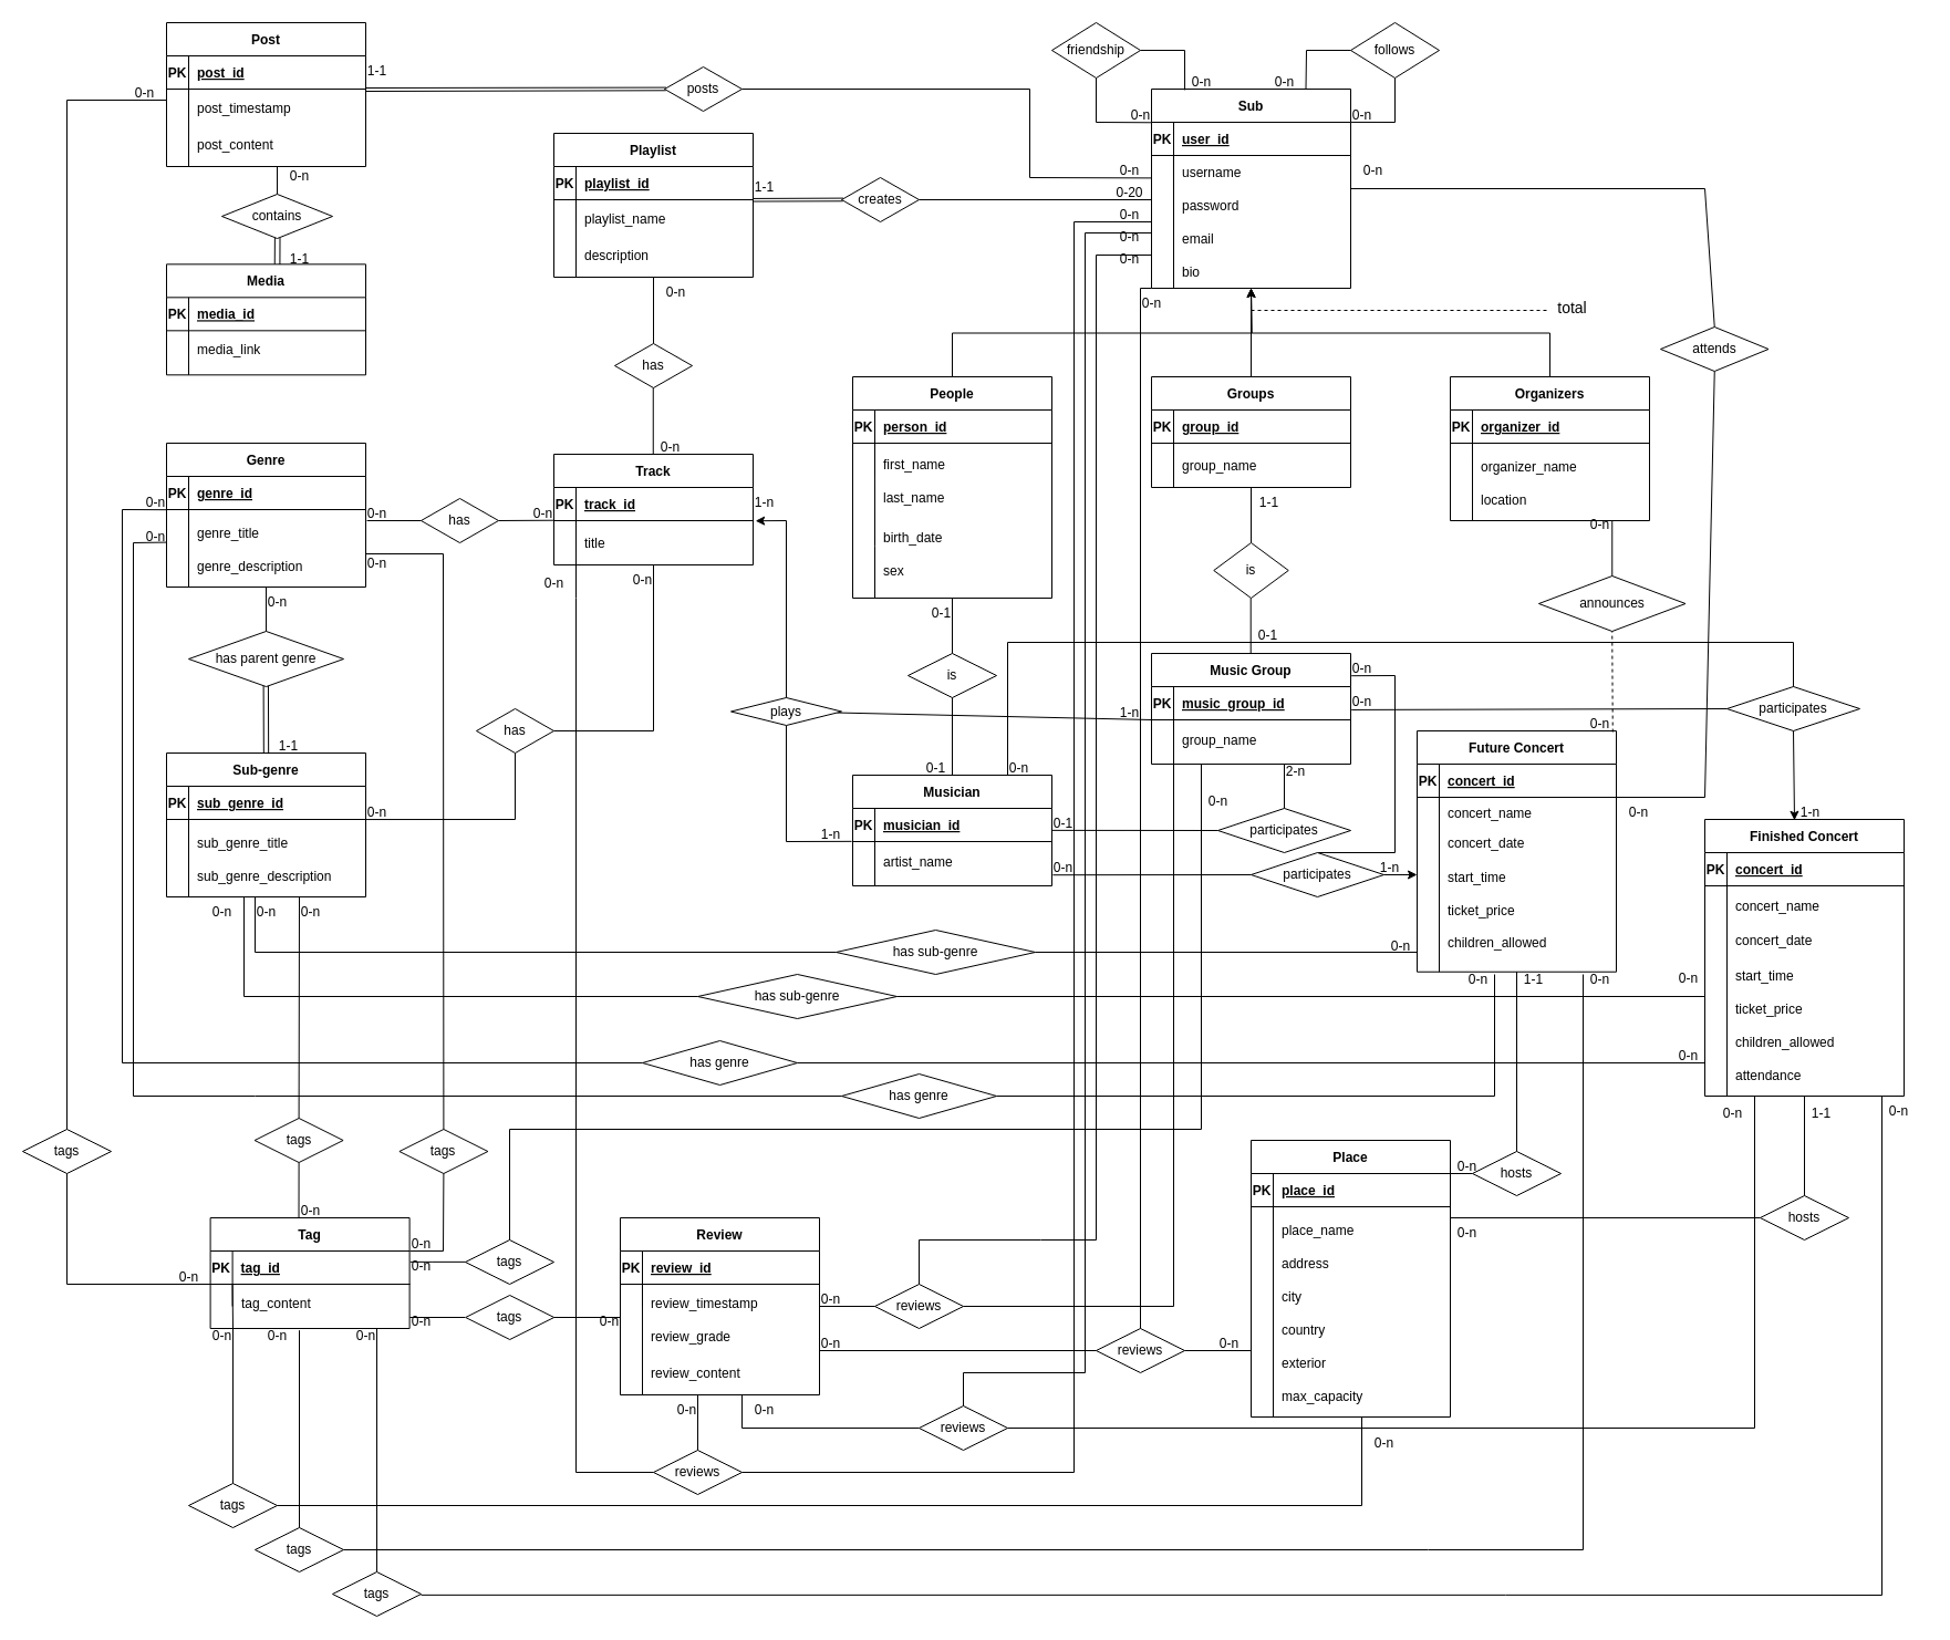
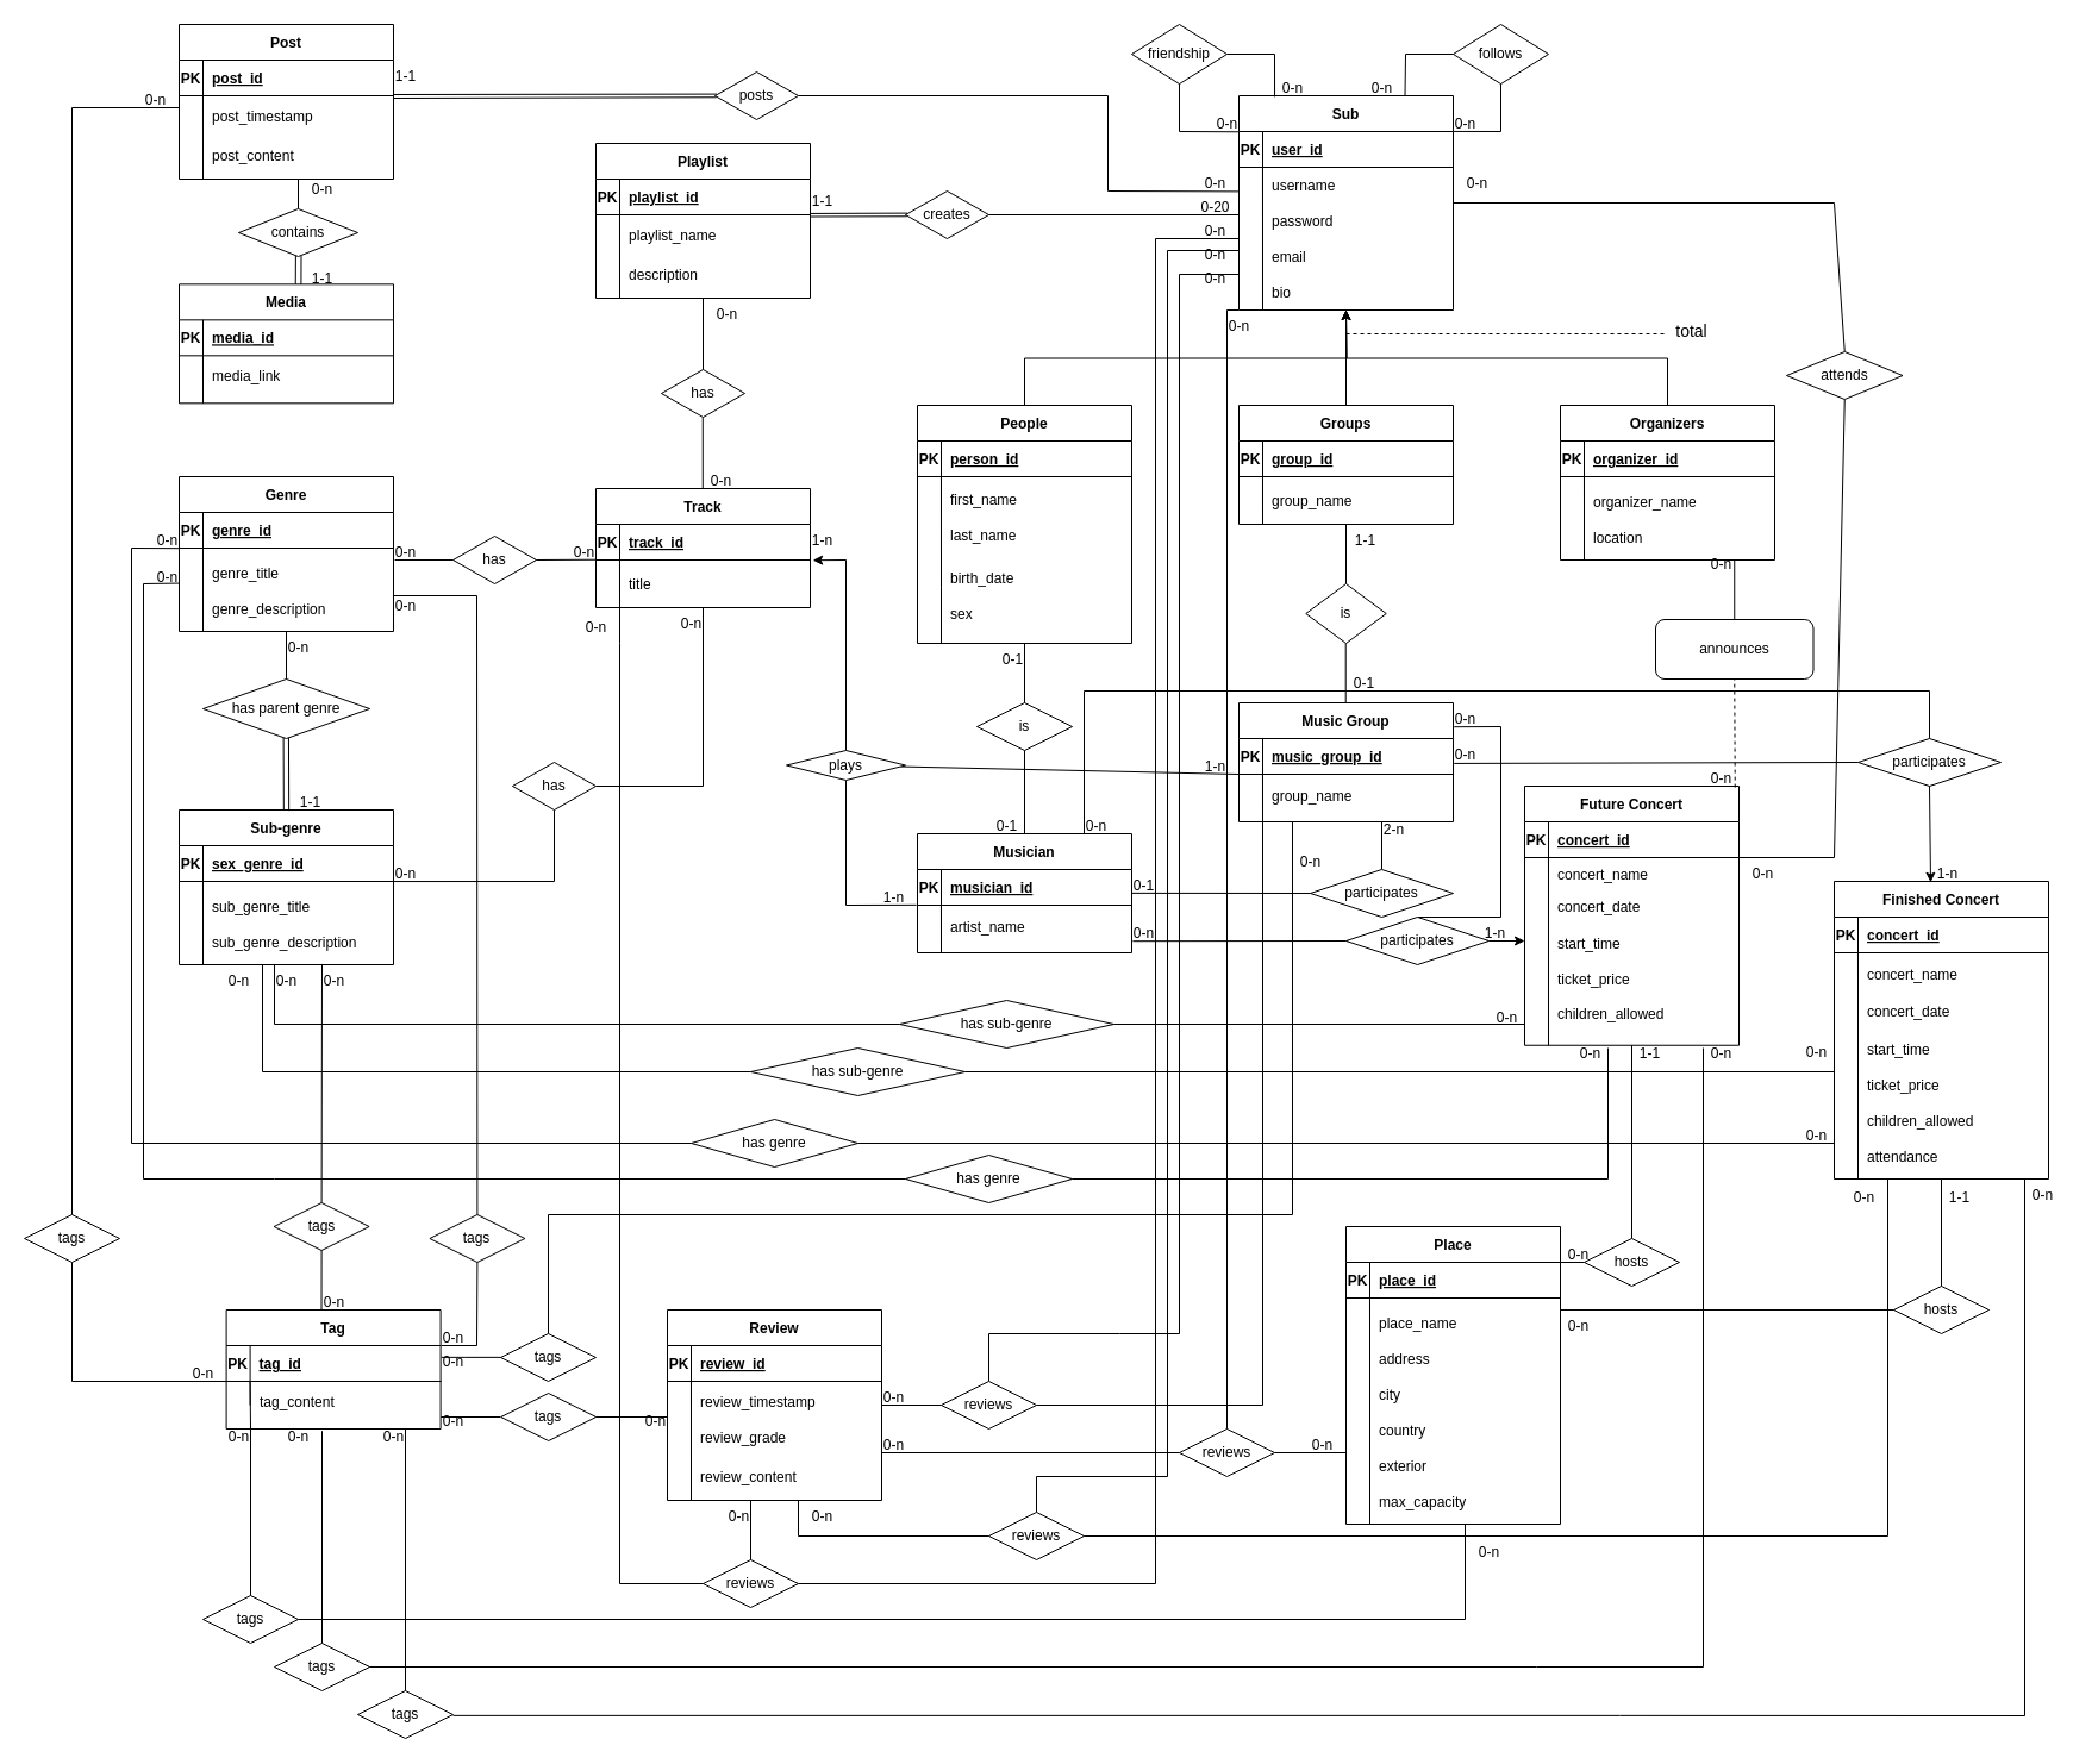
- <mxCell id="335" value="announces" style="rhombus;whiteSpace=wrap;html=1;" parent="1" vertex="1"><mxGeometry x="1390" y="520" width="132.5" height="50" as="geometry" /></mxCell>
+ <mxCell id="335" value="announces" style="whiteSpace=wrap;html=1;rounded=1;" parent="1" vertex="1"><mxGeometry x="1390" y="520" width="132.5" height="50" as="geometry" /></mxCell>
- <mxCell id="94" value="sub_genre_id" style="shape=partialRectangle;overflow=hidden;connectable=0;fillColor=none;top=0;left=0;bottom=0;right=0;align=left;spacingLeft=6;fontStyle=5;" parent="92" vertex="1"><mxGeometry x="20" width="160" height="30" as="geometry"><mxRectangle width="160" height="30" as="alternateBounds" /></mxGeometry></mxCell>
+ <mxCell id="94" value="sex_genre_id" style="shape=partialRectangle;overflow=hidden;connectable=0;fillColor=none;top=0;left=0;bottom=0;right=0;align=left;spacingLeft=6;fontStyle=5;" parent="92" vertex="1"><mxGeometry x="20" width="160" height="30" as="geometry"><mxRectangle width="160" height="30" as="alternateBounds" /></mxGeometry></mxCell>
